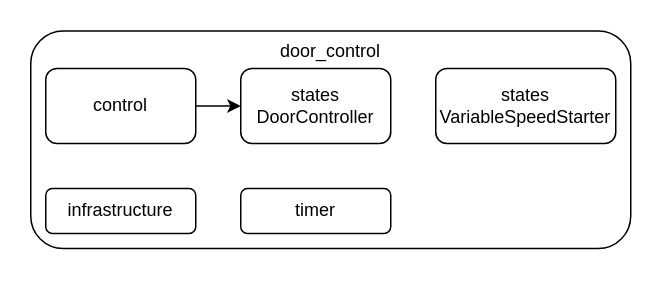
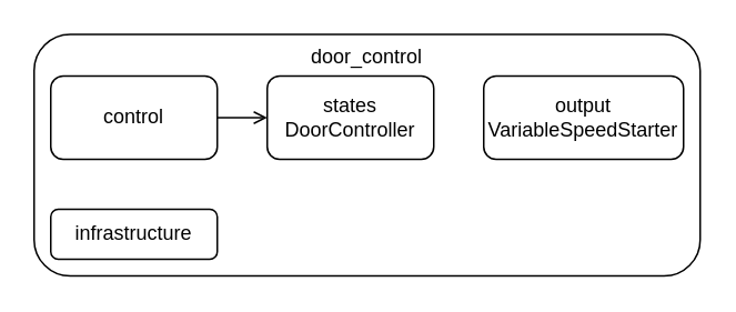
- <mxCell id="8" value="" style="endArrow=classic;html=1;entryX=0;entryY=0.5;entryDx=0;entryDy=0;" edge="1" parent="1" source="3" target="4"><mxGeometry width="50" height="50" relative="1" as="geometry"><mxPoint x="60" y="345" as="sourcePoint" /><mxPoint x="110" y="295" as="targetPoint" /></mxGeometry></mxCell>
+ <mxCell id="8" value="" style="endArrow=open;html=1;entryX=0;entryY=0.5;entryDx=0;entryDy=0;" edge="1" parent="1" source="3" target="4"><mxGeometry width="50" height="50" relative="1" as="geometry"><mxPoint x="60" y="345" as="sourcePoint" /><mxPoint x="110" y="295" as="targetPoint" /></mxGeometry></mxCell>
- <mxCell id="5" value="states&lt;br&gt;VariableSpeedStarter" style="rounded=1;whiteSpace=wrap;html=1;" vertex="1" parent="1"><mxGeometry x="290" y="45" width="120" height="50" as="geometry" /></mxCell>
+ <mxCell id="5" value="output&lt;br&gt;VariableSpeedStarter" style="rounded=1;whiteSpace=wrap;html=1;" vertex="1" parent="1"><mxGeometry x="290" y="45" width="120" height="50" as="geometry" /></mxCell>
- <mxCell id="7" value="timer" style="rounded=1;whiteSpace=wrap;html=1;" vertex="1" parent="1"><mxGeometry x="160" y="125" width="100" height="30" as="geometry" /></mxCell>
